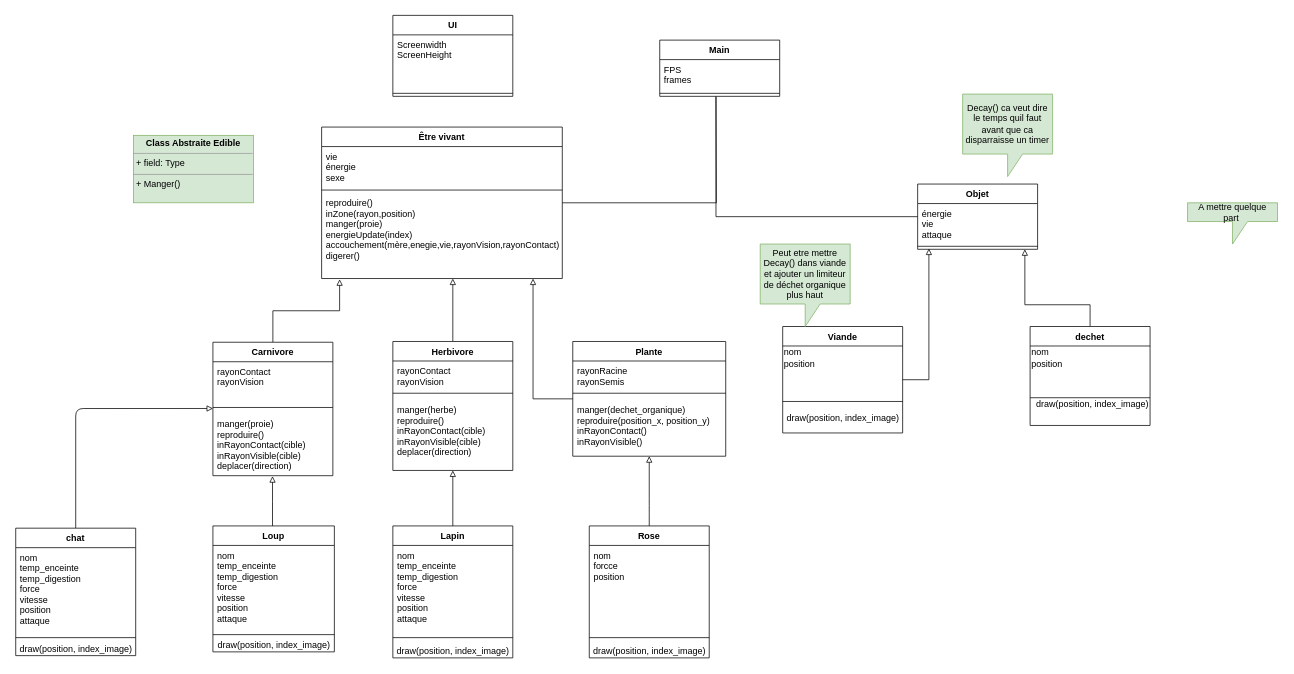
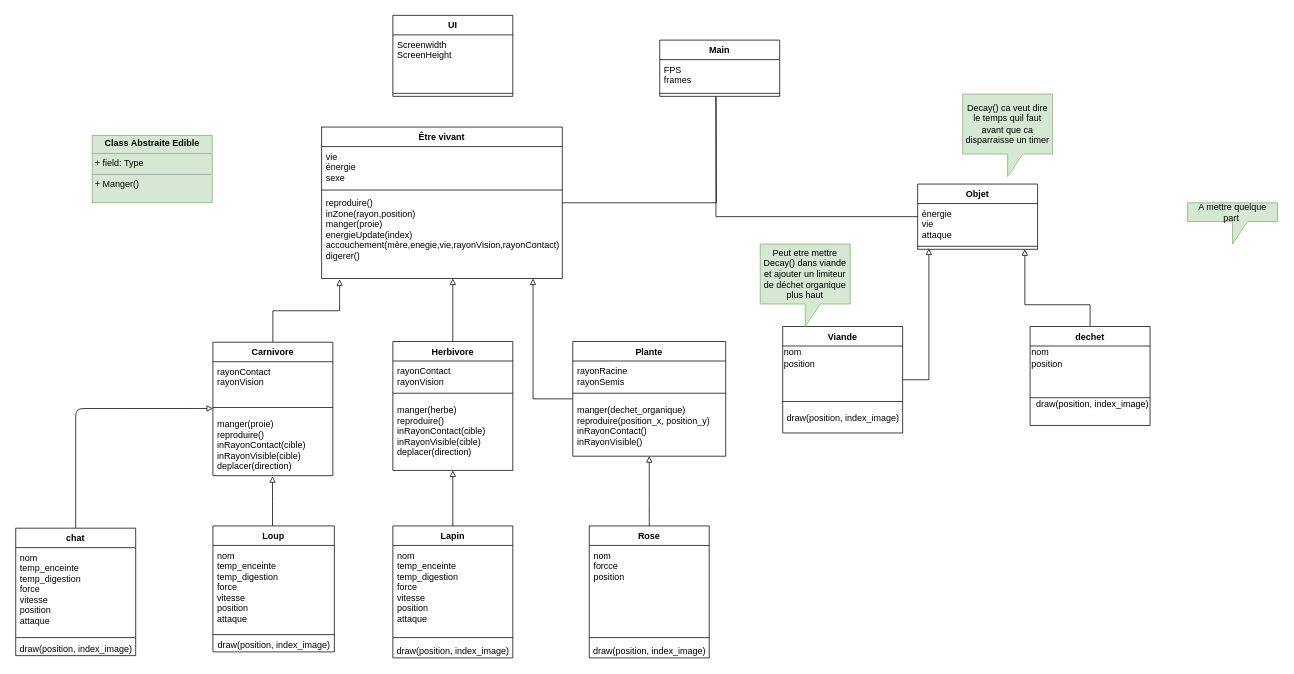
- <mxCell id="55" value="&lt;p style=&quot;margin: 0px ; margin-top: 4px ; text-align: center&quot;&gt;&lt;b&gt;Class Abstraite Edible&lt;/b&gt;&lt;/p&gt;&lt;hr size=&quot;1&quot;&gt;&lt;p style=&quot;margin: 0px ; margin-left: 4px&quot;&gt;+ field: Type&lt;/p&gt;&lt;hr size=&quot;1&quot;&gt;&lt;p style=&quot;margin: 0px ; margin-left: 4px&quot;&gt;+ Manger()&lt;/p&gt;" style="verticalAlign=top;align=left;overflow=fill;fontSize=12;fontFamily=Helvetica;html=1;fillColor=#d5e8d4;strokeColor=#82b366;" parent="1" vertex="1"><mxGeometry x="177" y="180" width="160" height="90" as="geometry" /></mxCell>
+ <mxCell id="55" value="&lt;p style=&quot;margin: 0px ; margin-top: 4px ; text-align: center&quot;&gt;&lt;b&gt;Class Abstraite Edible&lt;/b&gt;&lt;/p&gt;&lt;hr size=&quot;1&quot;&gt;&lt;p style=&quot;margin: 0px ; margin-left: 4px&quot;&gt;+ field: Type&lt;/p&gt;&lt;hr size=&quot;1&quot;&gt;&lt;p style=&quot;margin: 0px ; margin-left: 4px&quot;&gt;+ Manger()&lt;/p&gt;" style="verticalAlign=top;align=left;overflow=fill;fontSize=12;fontFamily=Helvetica;html=1;fillColor=#d5e8d4;strokeColor=#82b366;" parent="1" vertex="1"><mxGeometry x="122" y="180" width="160" height="90" as="geometry" /></mxCell>
